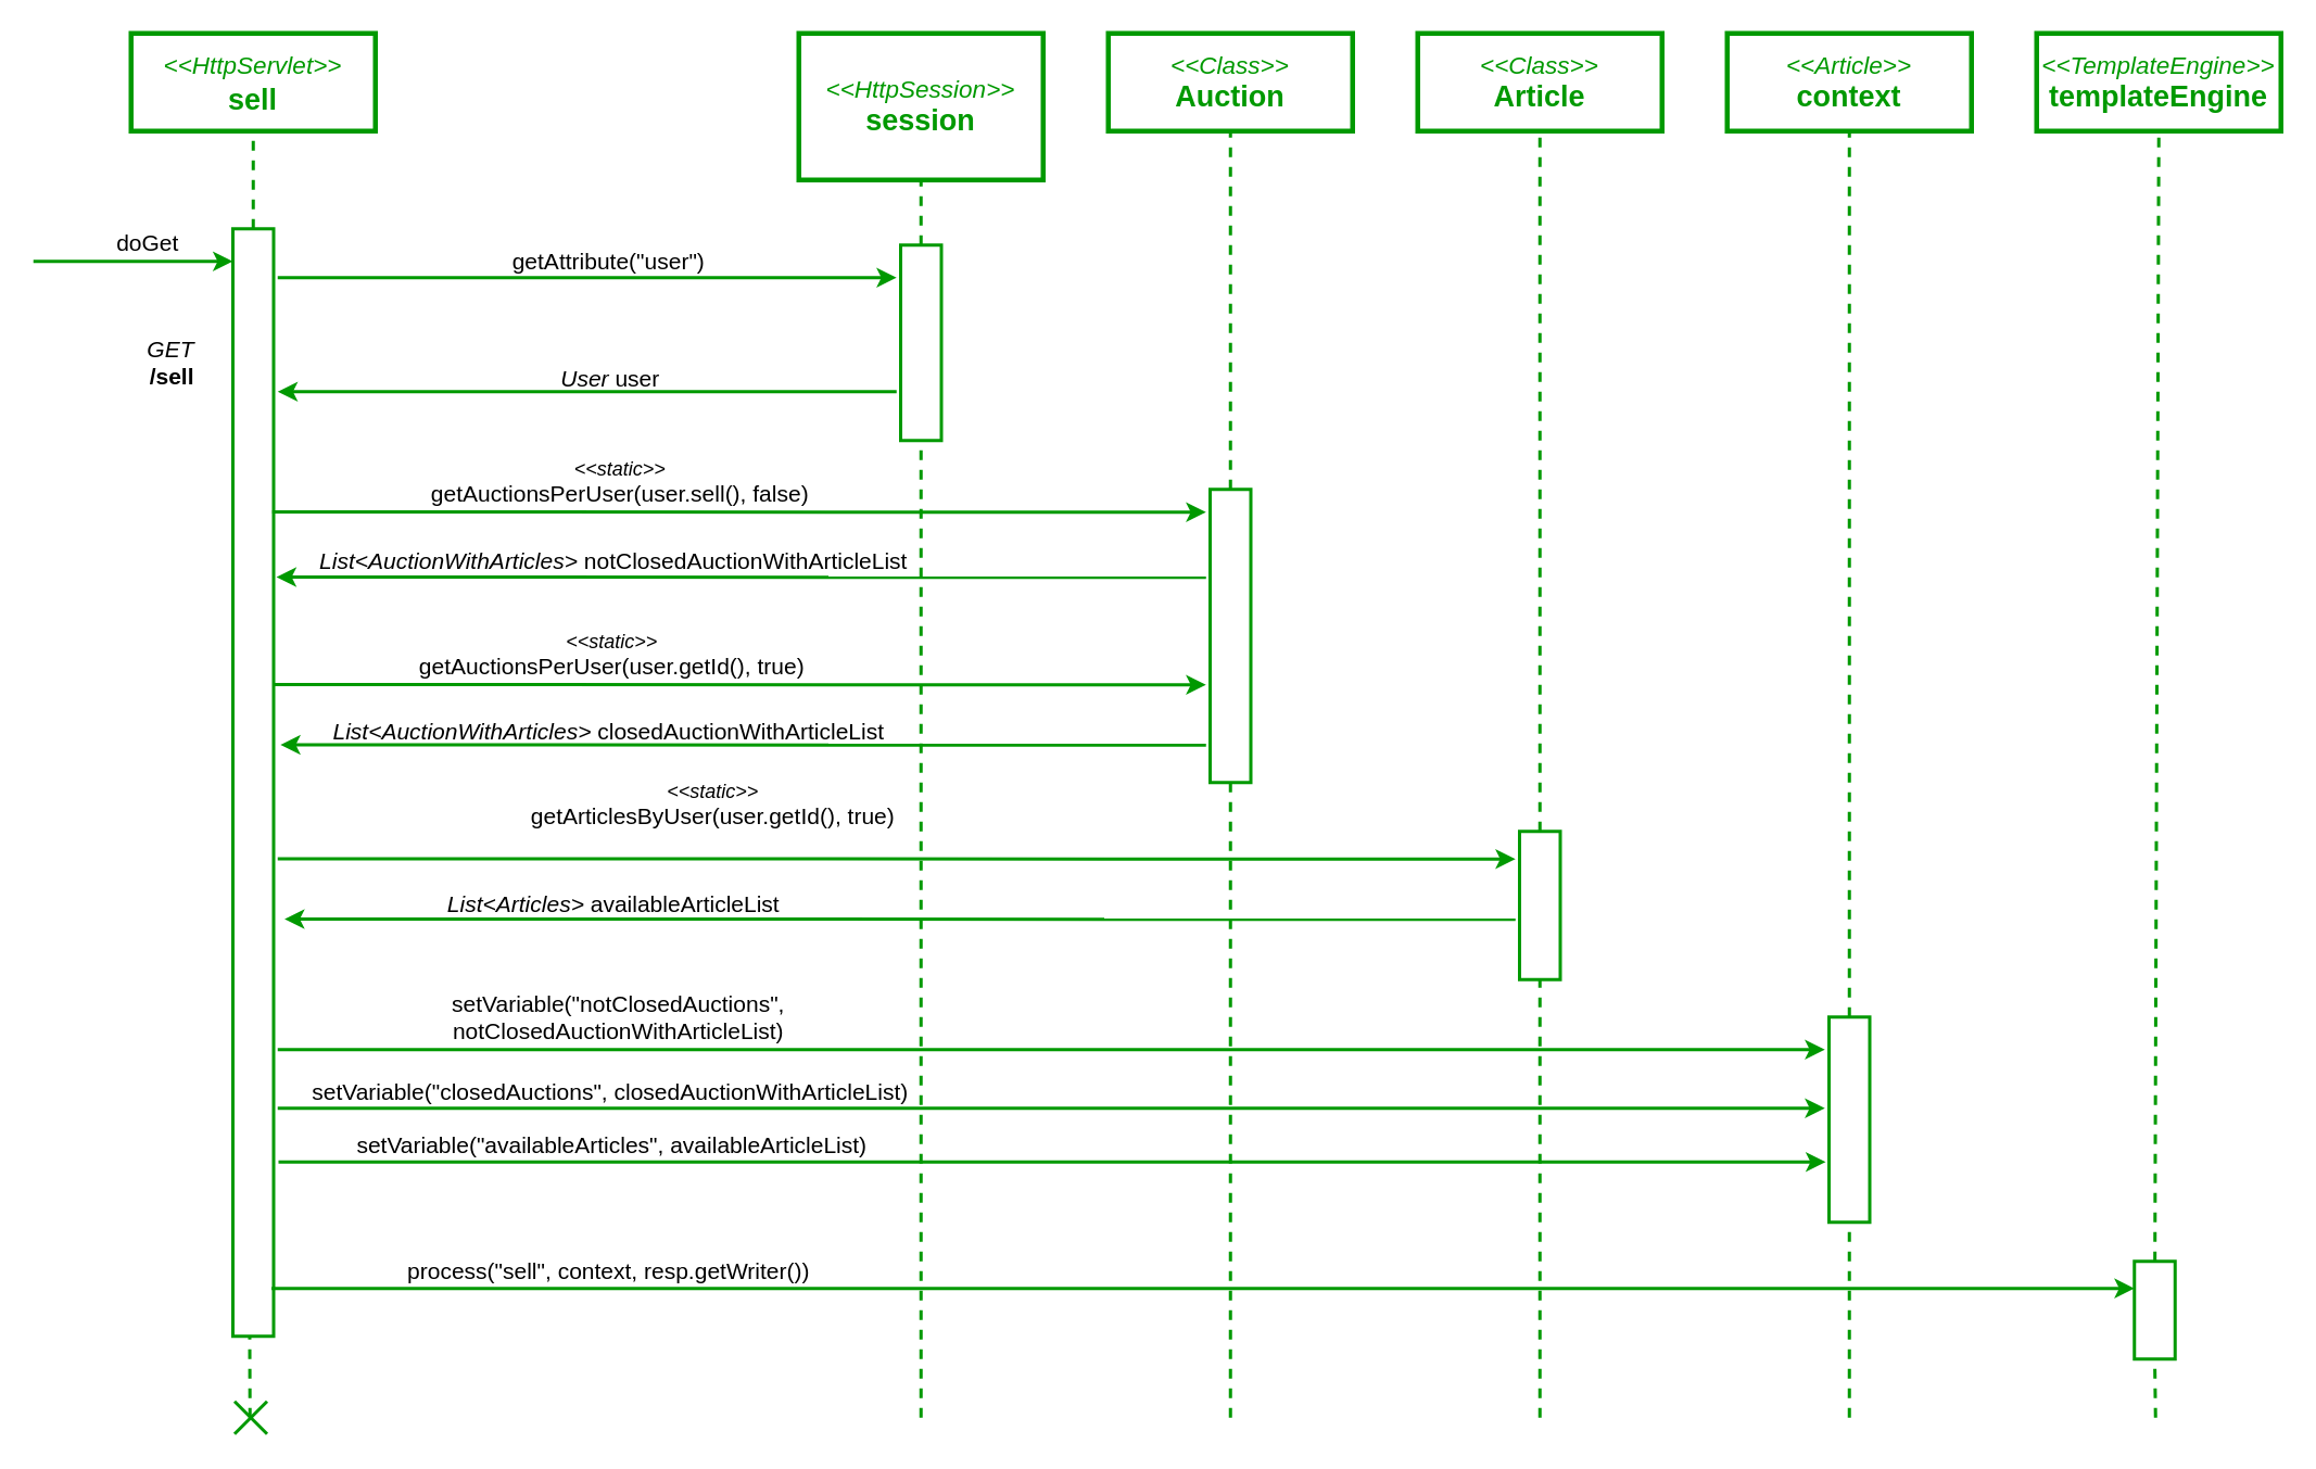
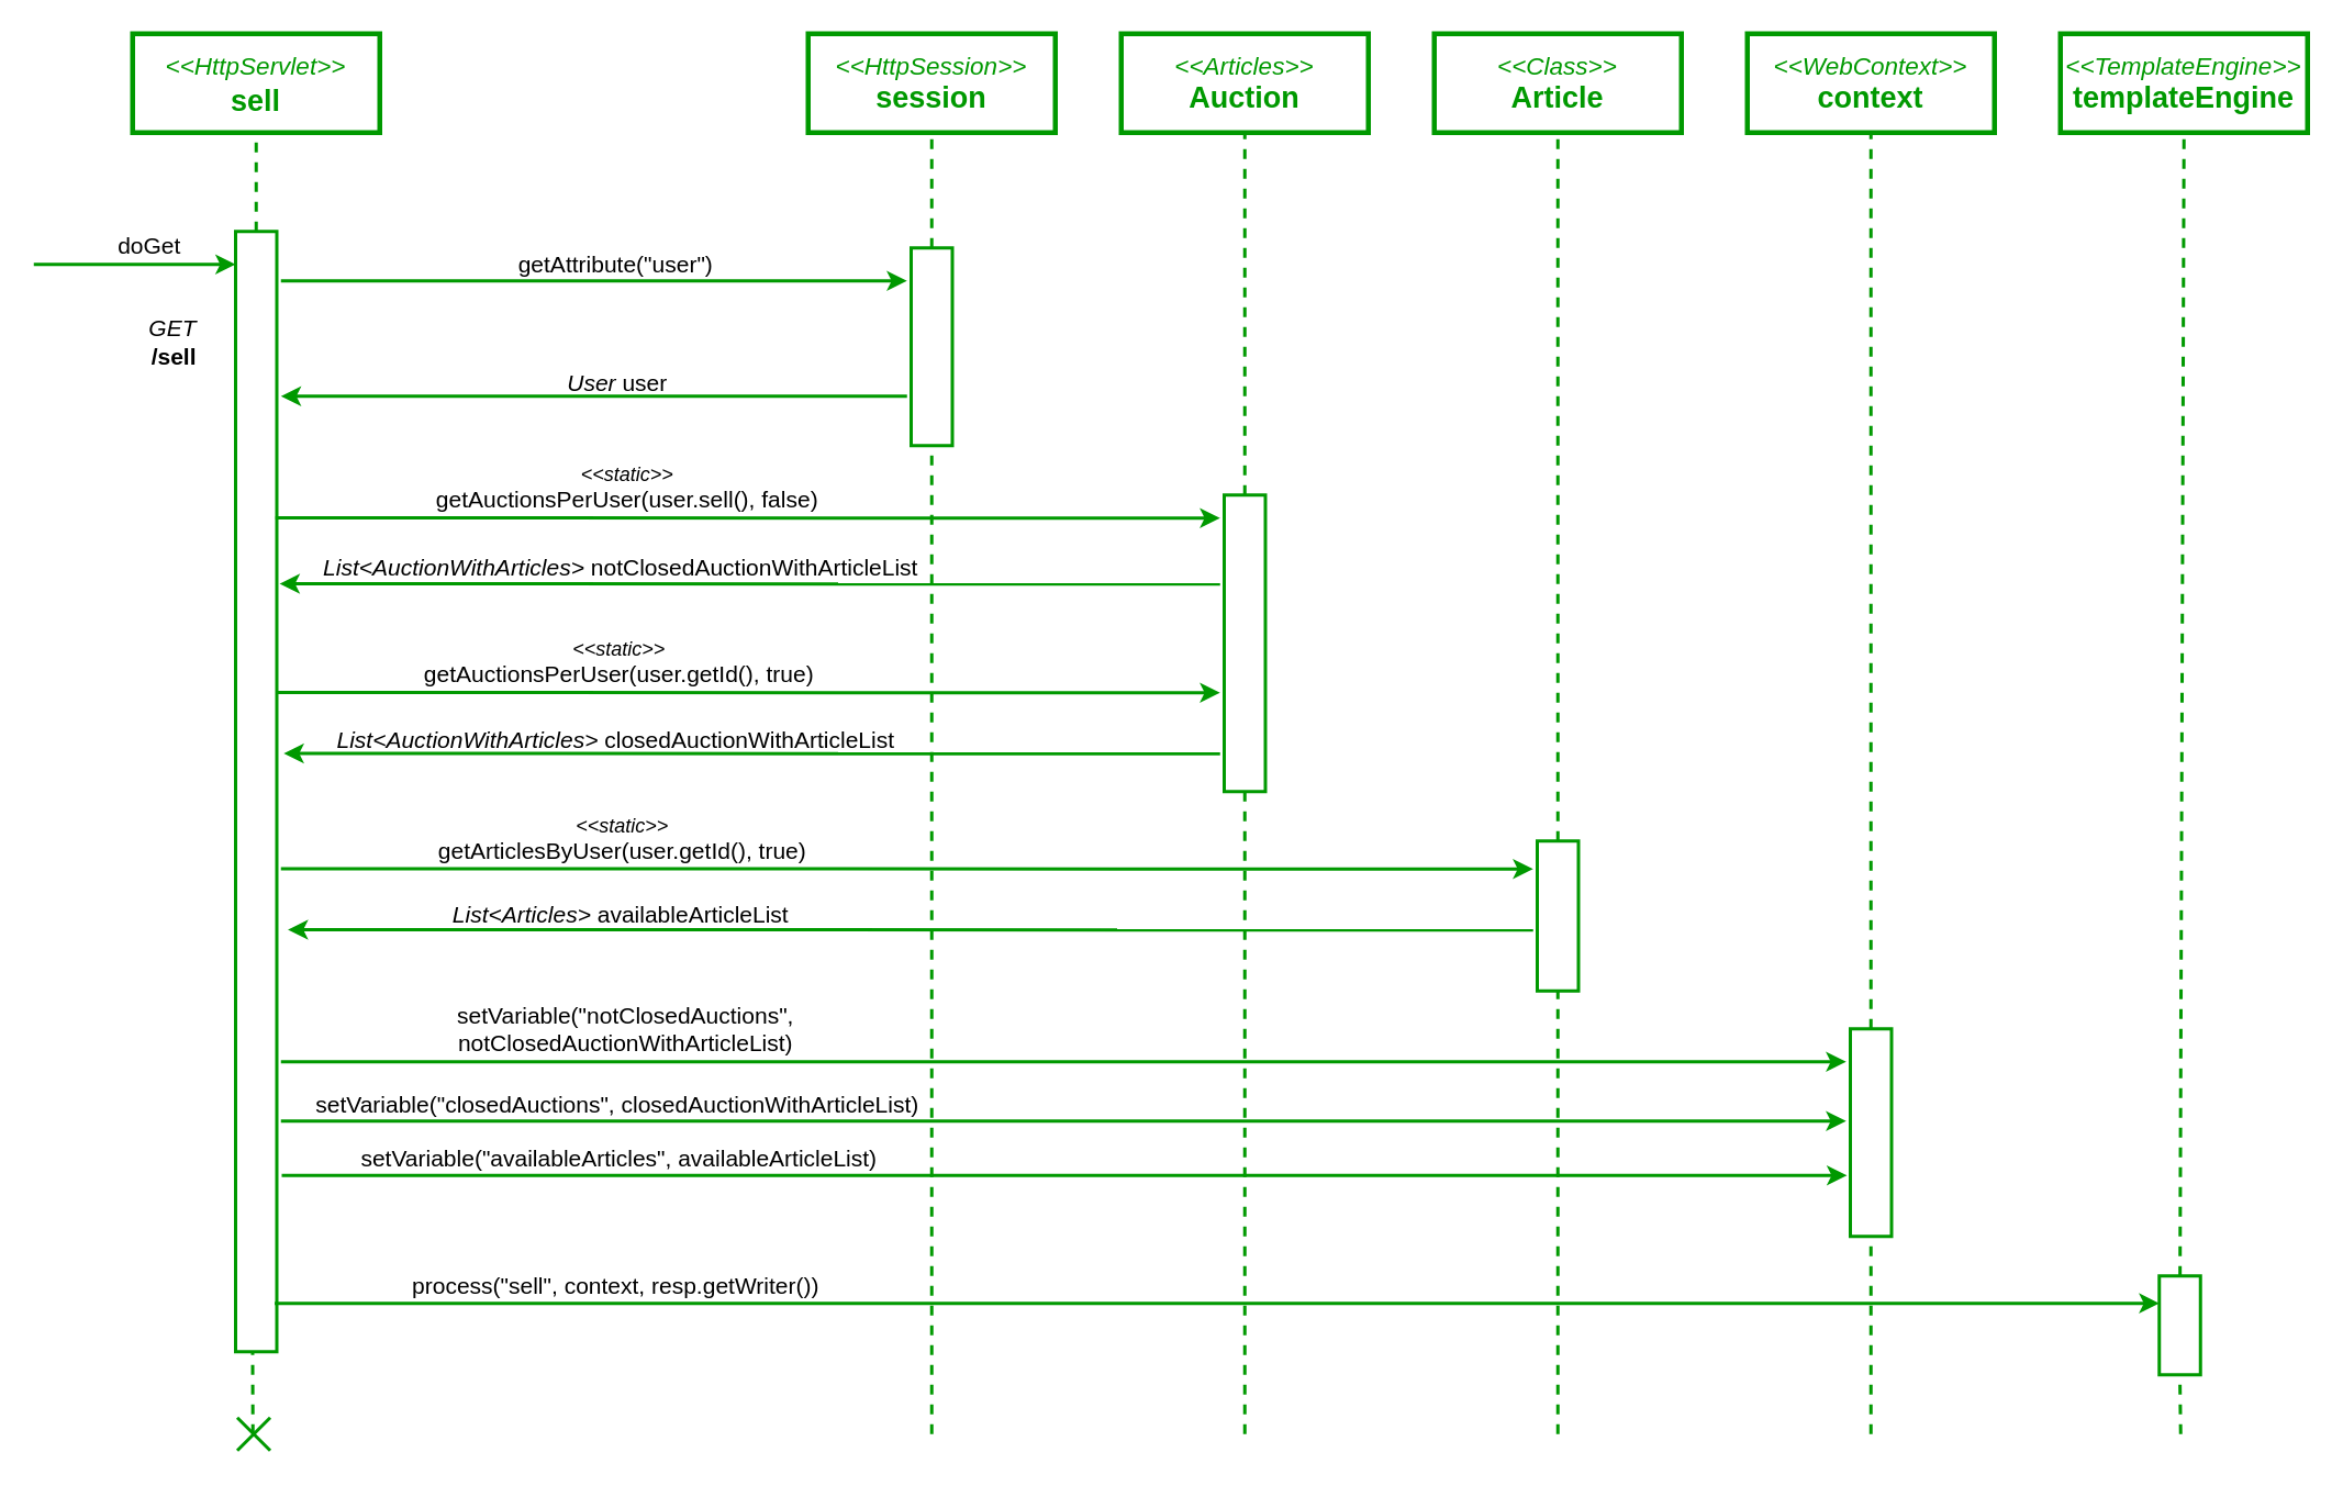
- <mxCell id="3" value="&lt;font color=&quot;#009900&quot; style=&quot;&quot;&gt;&lt;i style=&quot;&quot;&gt;&lt;font style=&quot;font-size: 15px;&quot;&gt;&amp;lt;&amp;lt;Class&amp;gt;&amp;gt;&lt;/font&gt;&lt;/i&gt;&lt;br&gt;&lt;span style=&quot;font-size: 18px;&quot;&gt;&lt;b&gt;Auction&lt;/b&gt;&lt;/span&gt;&lt;br&gt;&lt;/font&gt;" style="rounded=0;whiteSpace=wrap;html=1;strokeWidth=3;fillColor=default;strokeColor=#009900;" parent="1" vertex="1"><mxGeometry x="680" y="20" width="150" height="60" as="geometry" /></mxCell>
+ <mxCell id="3" value="&lt;font color=&quot;#009900&quot; style=&quot;&quot;&gt;&lt;i style=&quot;&quot;&gt;&lt;font style=&quot;font-size: 15px;&quot;&gt;&amp;lt;&amp;lt;Articles&amp;gt;&amp;gt;&lt;/font&gt;&lt;/i&gt;&lt;br&gt;&lt;span style=&quot;font-size: 18px;&quot;&gt;&lt;b&gt;Auction&lt;/b&gt;&lt;/span&gt;&lt;br&gt;&lt;/font&gt;" style="rounded=0;whiteSpace=wrap;html=1;strokeWidth=3;fillColor=default;strokeColor=#009900;" parent="1" vertex="1"><mxGeometry x="680" y="20" width="150" height="60" as="geometry" /></mxCell>
- <mxCell id="11" value="&lt;font color=&quot;#009900&quot; style=&quot;&quot;&gt;&lt;i style=&quot;&quot;&gt;&lt;font style=&quot;font-size: 15px;&quot;&gt;&amp;lt;&amp;lt;Article&amp;gt;&amp;gt;&lt;/font&gt;&lt;/i&gt;&lt;br&gt;&lt;span style=&quot;font-size: 18px;&quot;&gt;&lt;b&gt;context&lt;/b&gt;&lt;/span&gt;&lt;br&gt;&lt;/font&gt;" style="rounded=0;whiteSpace=wrap;html=1;strokeWidth=3;fillColor=default;strokeColor=#009900;" parent="1" vertex="1"><mxGeometry x="1060" y="20" width="150" height="60" as="geometry" /></mxCell>
+ <mxCell id="11" value="&lt;font color=&quot;#009900&quot; style=&quot;&quot;&gt;&lt;i style=&quot;&quot;&gt;&lt;font style=&quot;font-size: 15px;&quot;&gt;&amp;lt;&amp;lt;WebContext&amp;gt;&amp;gt;&lt;/font&gt;&lt;/i&gt;&lt;br&gt;&lt;span style=&quot;font-size: 18px;&quot;&gt;&lt;b&gt;context&lt;/b&gt;&lt;/span&gt;&lt;br&gt;&lt;/font&gt;" style="rounded=0;whiteSpace=wrap;html=1;strokeWidth=3;fillColor=default;strokeColor=#009900;" parent="1" vertex="1"><mxGeometry x="1060" y="20" width="150" height="60" as="geometry" /></mxCell>
- <mxCell id="20" value="&lt;font color=&quot;#009900&quot; style=&quot;&quot;&gt;&lt;span style=&quot;font-size: 15px;&quot;&gt;&lt;i&gt;&amp;lt;&amp;lt;HttpSession&amp;gt;&amp;gt;&lt;/i&gt;&lt;/span&gt;&lt;br&gt;&lt;span style=&quot;font-size: 18px;&quot;&gt;&lt;b&gt;session&lt;/b&gt;&lt;/span&gt;&lt;br&gt;&lt;/font&gt;" style="rounded=0;whiteSpace=wrap;html=1;strokeWidth=3;fillColor=default;strokeColor=#009900;" parent="1" vertex="1"><mxGeometry x="490" y="20" width="150" height="90" as="geometry" /></mxCell>
+ <mxCell id="20" value="&lt;font color=&quot;#009900&quot; style=&quot;&quot;&gt;&lt;span style=&quot;font-size: 15px;&quot;&gt;&lt;i&gt;&amp;lt;&amp;lt;HttpSession&amp;gt;&amp;gt;&lt;/i&gt;&lt;/span&gt;&lt;br&gt;&lt;span style=&quot;font-size: 18px;&quot;&gt;&lt;b&gt;session&lt;/b&gt;&lt;/span&gt;&lt;br&gt;&lt;/font&gt;" style="rounded=0;whiteSpace=wrap;html=1;strokeWidth=3;fillColor=default;strokeColor=#009900;" parent="1" vertex="1"><mxGeometry x="490" y="20" width="150" height="60" as="geometry" /></mxCell>
- <mxCell id="19" value="&lt;font style=&quot;font-size: 14px;&quot;&gt;&lt;i&gt;GET&lt;br&gt;&lt;/i&gt;&lt;b&gt;/sell&lt;/b&gt;&lt;/font&gt;" style="text;html=1;align=right;verticalAlign=middle;resizable=0;points=[];autosize=1;strokeColor=none;fillColor=none;" parent="1" vertex="1"><mxGeometry x="70" y="197" width="50" height="50" as="geometry" /></mxCell>
+ <mxCell id="19" value="&lt;font style=&quot;font-size: 14px;&quot;&gt;&lt;i&gt;GET&lt;br&gt;&lt;/i&gt;&lt;b&gt;/sell&lt;/b&gt;&lt;/font&gt;" style="text;html=1;align=right;verticalAlign=middle;resizable=0;points=[];autosize=1;strokeColor=none;fillColor=none;" parent="1" vertex="1"><mxGeometry x="70" y="182" width="50" height="50" as="geometry" /></mxCell>
- <mxCell id="51" value="&lt;font style=&quot;&quot;&gt;&lt;i style=&quot;&quot;&gt;&lt;font style=&quot;font-size: 12px;&quot;&gt;&amp;lt;&amp;lt;static&amp;gt;&amp;gt;&lt;/font&gt;&lt;/i&gt;&lt;br&gt;&lt;span style=&quot;font-size: 14px;&quot;&gt;getArticlesByUser(user.getId(), true)&lt;/span&gt;&lt;/font&gt;" style="text;html=1;align=center;verticalAlign=middle;resizable=0;points=[];autosize=1;strokeColor=none;fillColor=none;" parent="1" vertex="1"><mxGeometry x="312.3" y="474" width="250" height="40" as="geometry" /></mxCell>
+ <mxCell id="51" value="&lt;font style=&quot;&quot;&gt;&lt;i style=&quot;&quot;&gt;&lt;font style=&quot;font-size: 12px;&quot;&gt;&amp;lt;&amp;lt;static&amp;gt;&amp;gt;&lt;/font&gt;&lt;/i&gt;&lt;br&gt;&lt;span style=&quot;font-size: 14px;&quot;&gt;getArticlesByUser(user.getId(), true)&lt;/span&gt;&lt;/font&gt;" style="text;html=1;align=center;verticalAlign=middle;resizable=0;points=[];autosize=1;strokeColor=none;fillColor=none;" parent="1" vertex="1"><mxGeometry x="252.3" y="489" width="250" height="40" as="geometry" /></mxCell>
